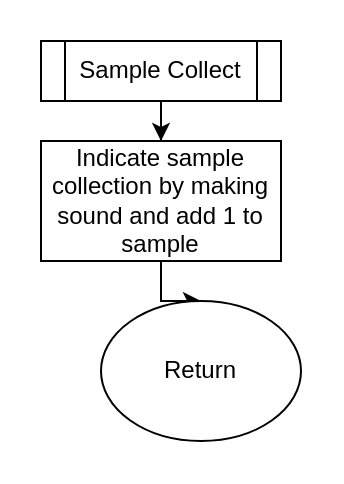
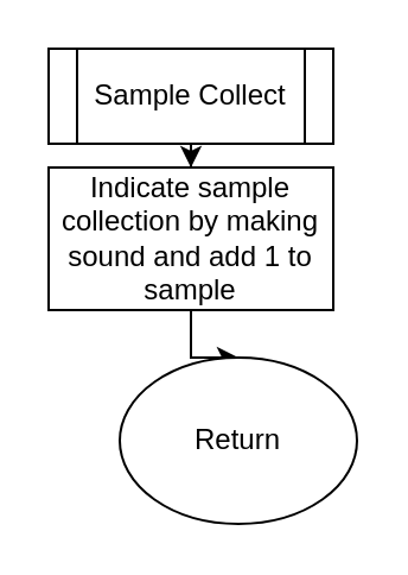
- <mxCell id="3" value="Sample Collect" style="shape=process;whiteSpace=wrap;html=1;backgroundOutline=1;" vertex="1" parent="1"><mxGeometry x="20" y="20" width="120" height="30" as="geometry" /></mxCell>
+ <mxCell id="3" value="Sample Collect" style="shape=process;whiteSpace=wrap;html=1;backgroundOutline=1;" vertex="1" parent="1"><mxGeometry x="20" y="20" width="120" height="40" as="geometry" /></mxCell>
